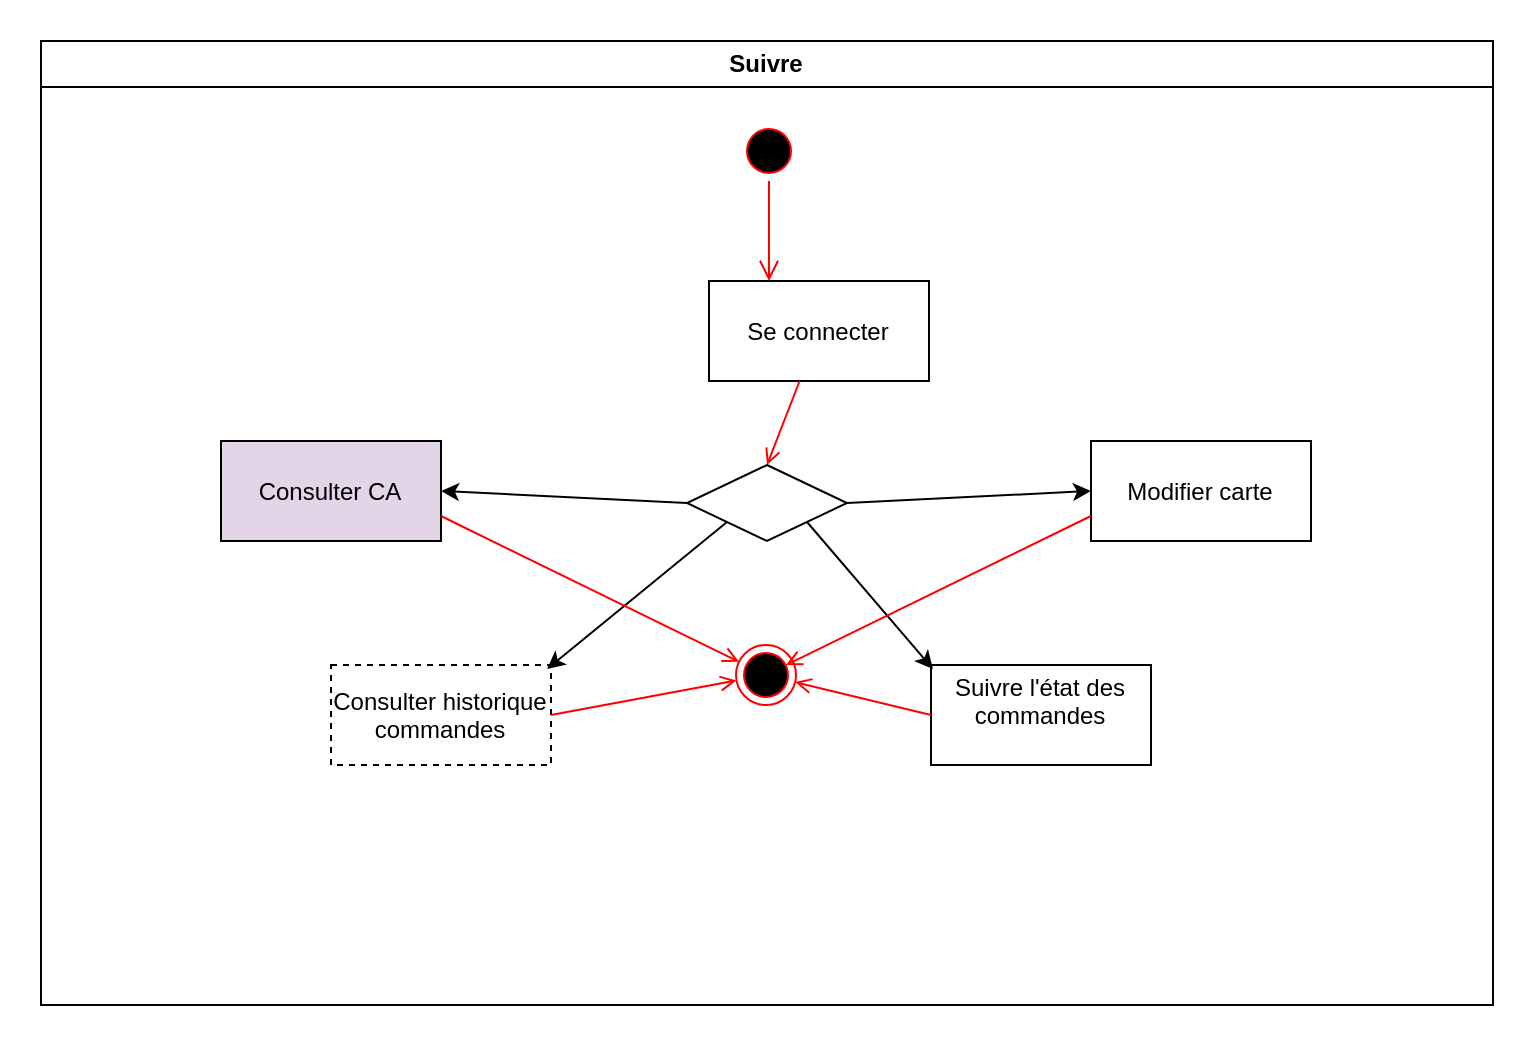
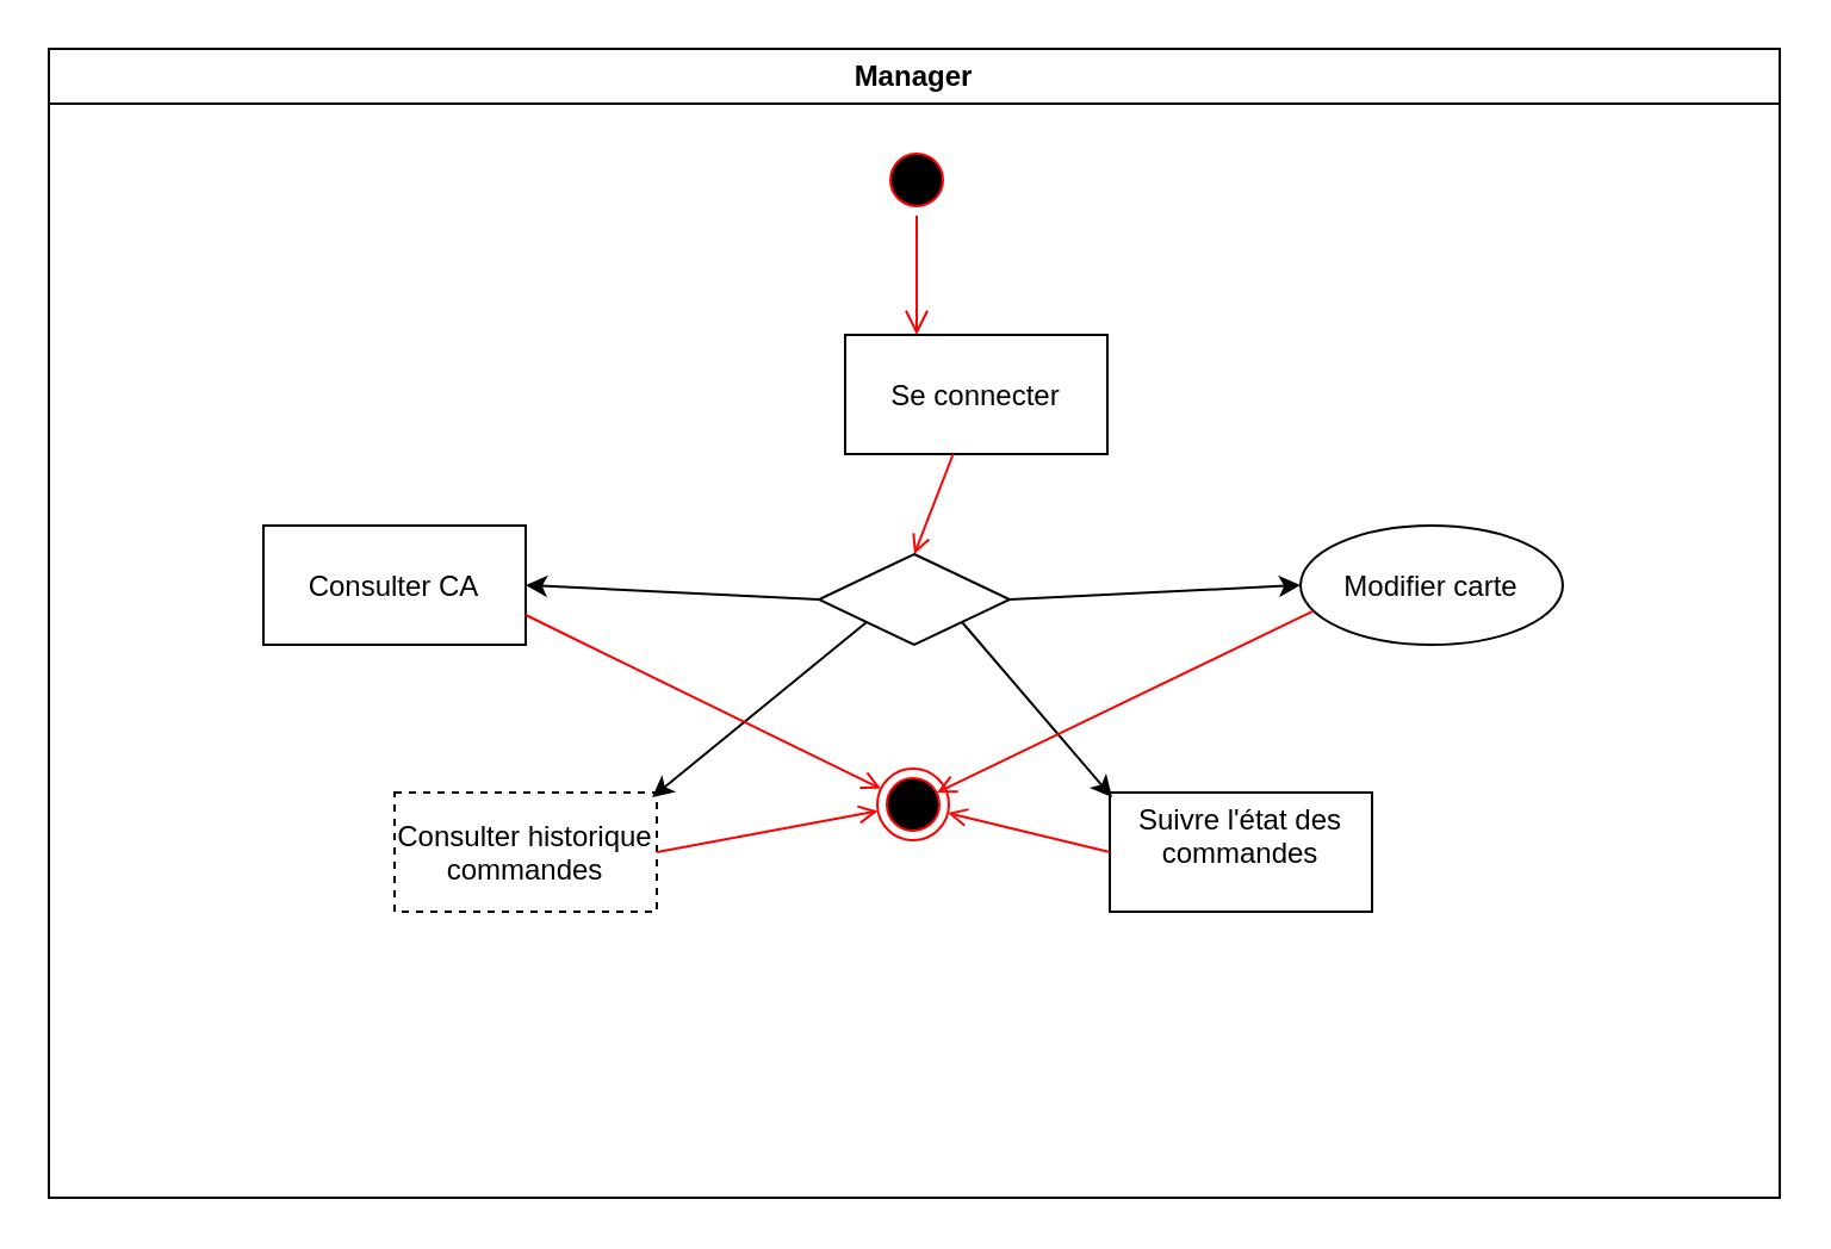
- <mxCell id="2" value="Suivre" style="swimlane;whiteSpace=wrap;startSize=23;" parent="1" vertex="1"><mxGeometry x="20" y="20" width="726" height="482" as="geometry" /></mxCell>
+ <mxCell id="2" value="Manager" style="swimlane;whiteSpace=wrap;startSize=23;" parent="1" vertex="1"><mxGeometry x="20" y="20" width="726" height="482" as="geometry" /></mxCell>
- <mxCell id="7" value="Consulter CA" style="fillColor=#e1d5e7;" parent="2" vertex="1"><mxGeometry x="90" y="200" width="110" height="50" as="geometry" /></mxCell>
+ <mxCell id="7" value="Consulter CA" style="" parent="2" vertex="1"><mxGeometry x="90" y="200" width="110" height="50" as="geometry" /></mxCell>
- <mxCell id="9" value="Modifier carte" style="" vertex="1" parent="2"><mxGeometry x="525" y="200" width="110" height="50" as="geometry" /></mxCell>
+ <mxCell id="9" value="Modifier carte" style="ellipse;" vertex="1" parent="2"><mxGeometry x="525" y="200" width="110" height="50" as="geometry" /></mxCell>
